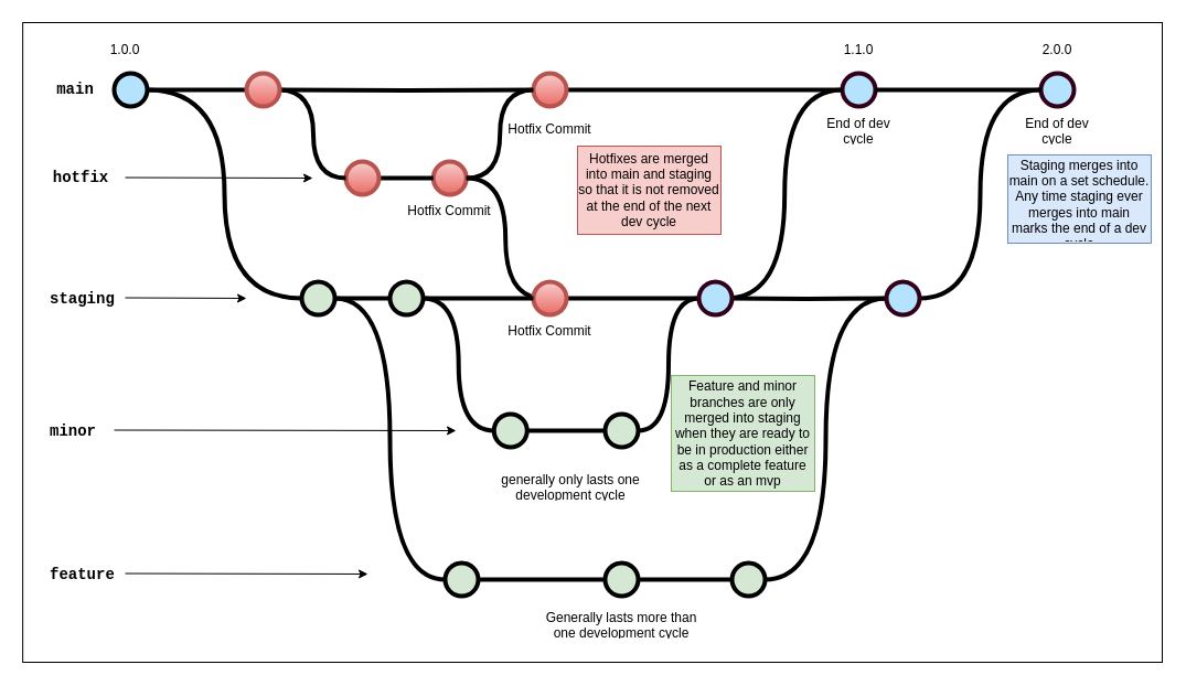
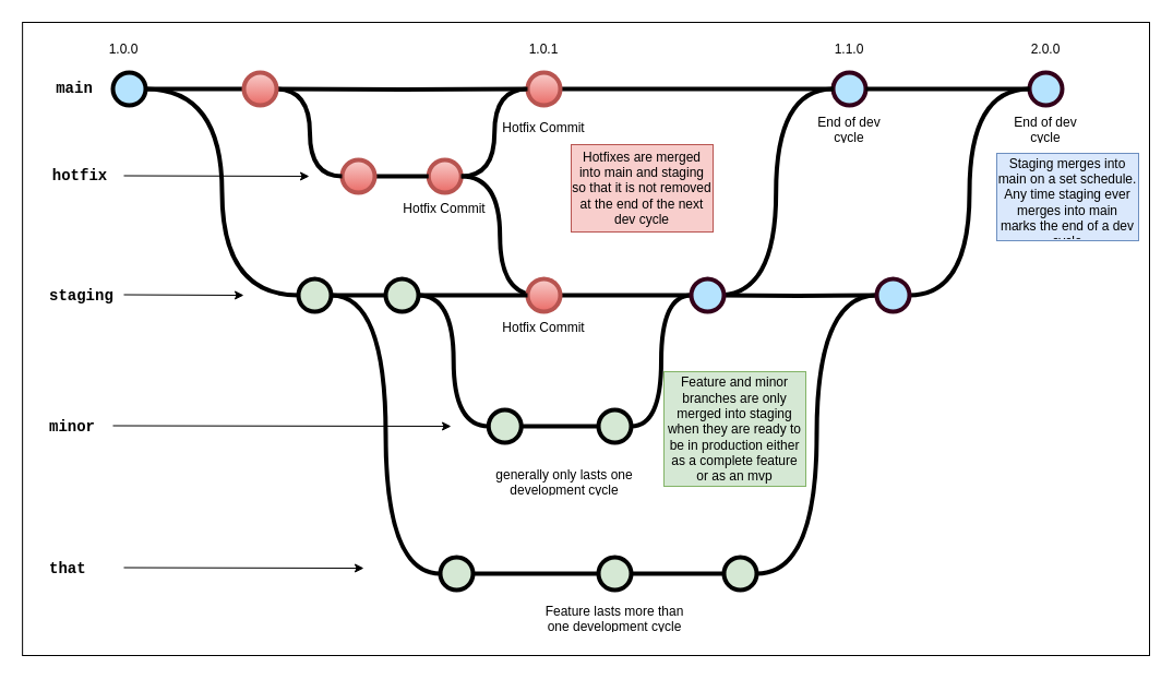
+ <mxCell id="34" value="1.0.1" style="text;html=1;strokeColor=none;fillColor=none;align=center;verticalAlign=middle;whiteSpace=wrap;overflow=hidden;" vertex="1" parent="1"><mxGeometry x="458" y="30" width="80" height="30" as="geometry" /></mxCell>
- <mxCell id="13" value="feature" style="text;html=1;strokeColor=none;fillColor=none;align=left;verticalAlign=middle;whiteSpace=wrap;overflow=hidden;fontSize=14;fontStyle=1;fontFamily=Courier New;" parent="1" vertex="1"><mxGeometry x="43" y="510" width="70" height="20" as="geometry" /></mxCell>
+ <mxCell id="13" value="that" style="text;html=1;strokeColor=none;fillColor=none;align=left;verticalAlign=middle;whiteSpace=wrap;overflow=hidden;fontSize=14;fontStyle=1;fontFamily=Courier New;" parent="1" vertex="1"><mxGeometry x="43" y="510" width="70" height="20" as="geometry" /></mxCell>
- <mxCell id="30" value="&lt;div&gt;Generally lasts more than one development cycle&lt;/div&gt;" style="text;html=1;strokeColor=none;fillColor=none;align=center;verticalAlign=middle;whiteSpace=wrap;overflow=hidden;" vertex="1" parent="1"><mxGeometry x="493" y="550" width="140" height="30" as="geometry" /></mxCell>
+ <mxCell id="30" value="&lt;div&gt;Feature lasts more than one development cycle&lt;/div&gt;" style="text;html=1;strokeColor=none;fillColor=none;align=center;verticalAlign=middle;whiteSpace=wrap;overflow=hidden;" vertex="1" parent="1"><mxGeometry x="493" y="550" width="140" height="30" as="geometry" /></mxCell>
